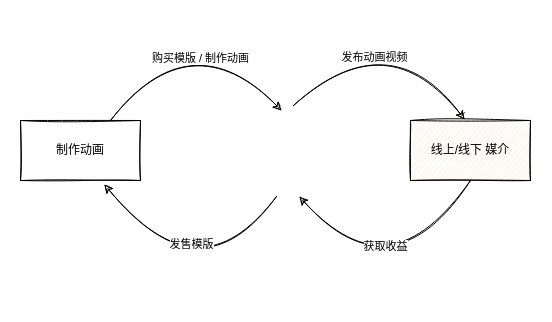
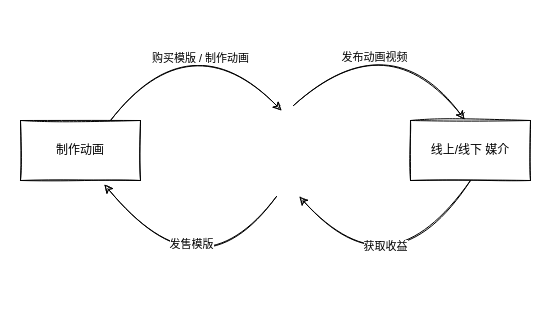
- <mxCell id="2" value="线上/线下 媒介" style="rounded=0;whiteSpace=wrap;html=1;sketch=1;fillColor=#ffe6cc;" parent="1" vertex="1"><mxGeometry x="410" y="120" width="120" height="60" as="geometry" /></mxCell>
+ <mxCell id="2" value="线上/线下 媒介" style="rounded=0;whiteSpace=wrap;html=1;sketch=1;" parent="1" vertex="1"><mxGeometry x="410" y="120" width="120" height="60" as="geometry" /></mxCell>
